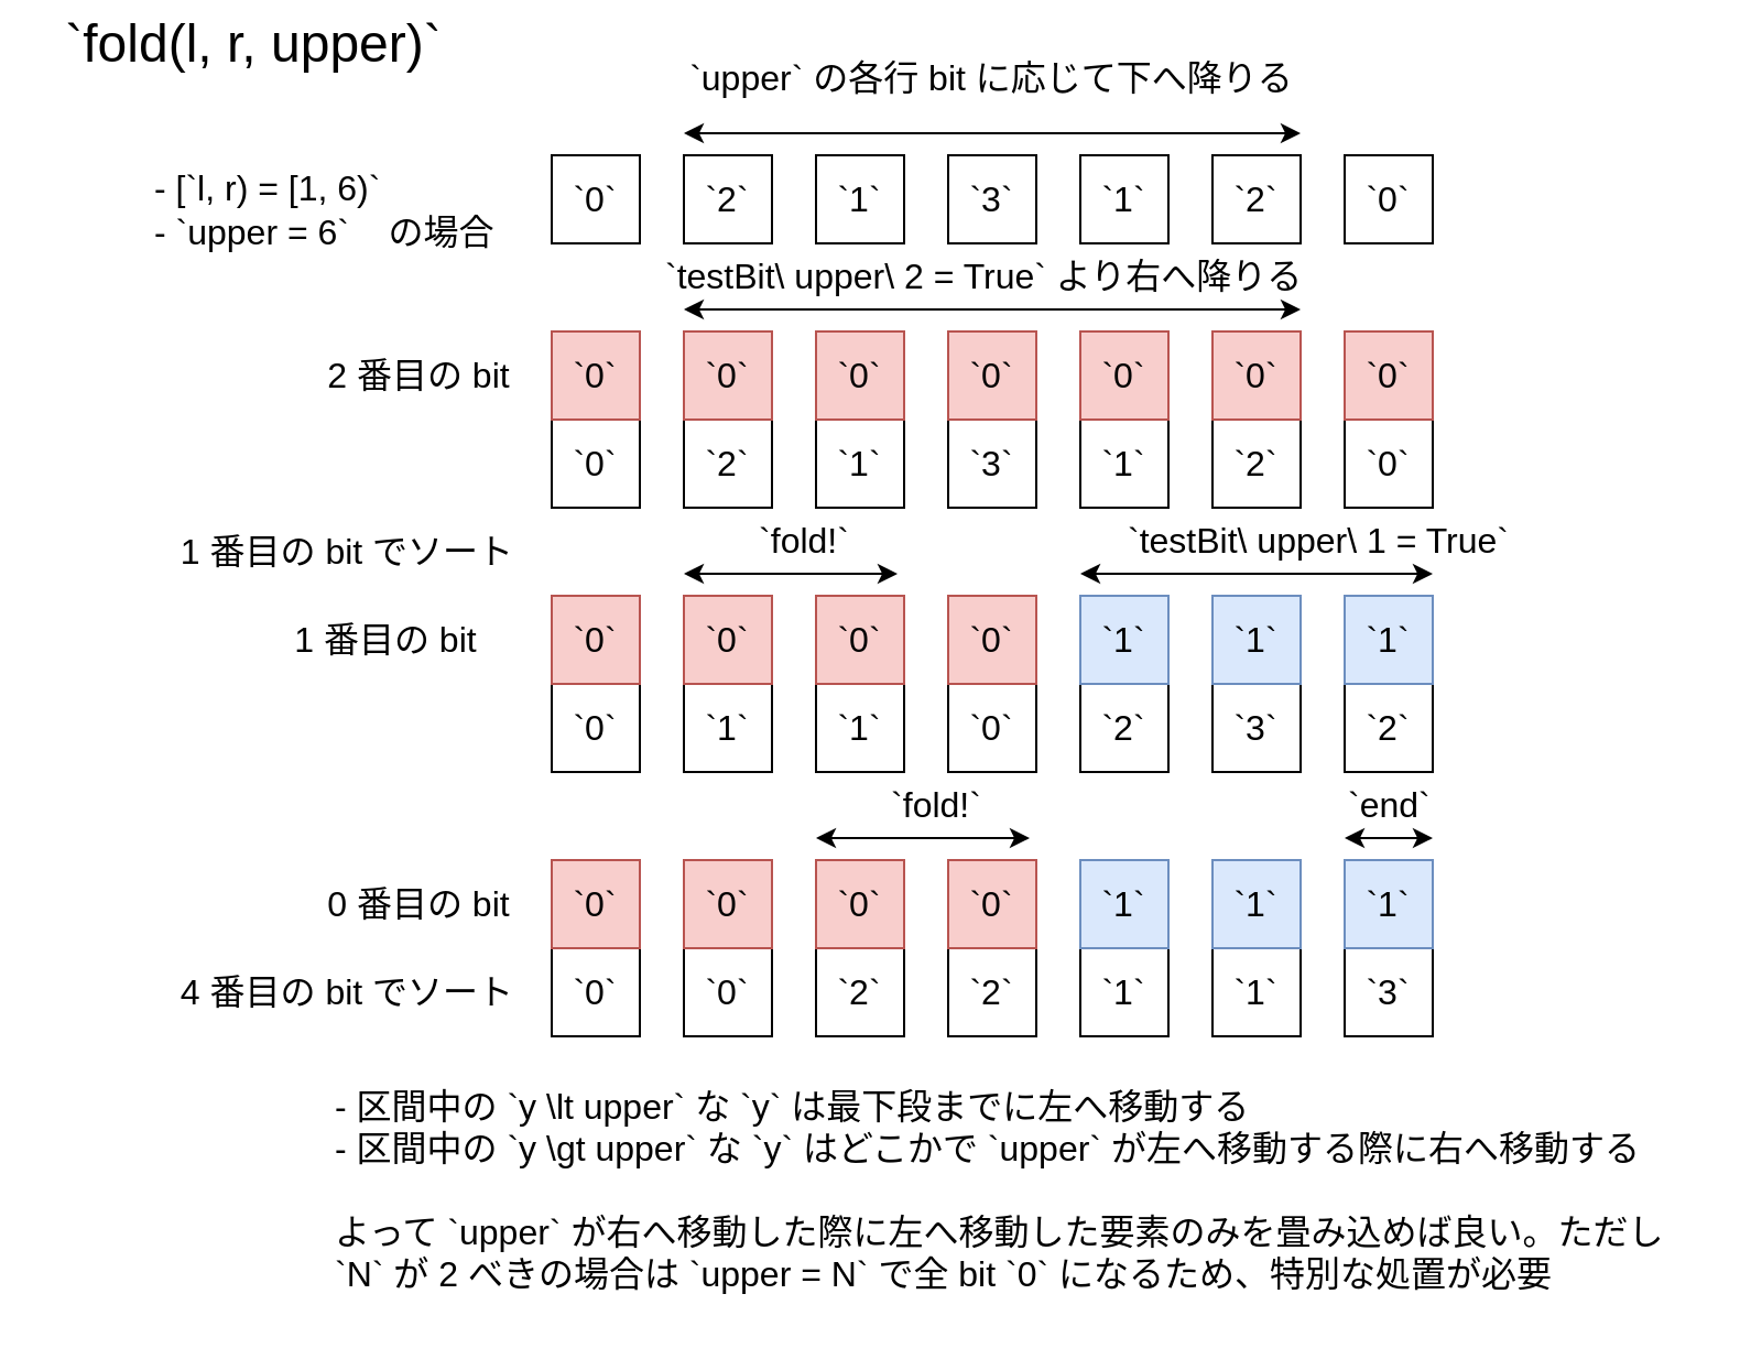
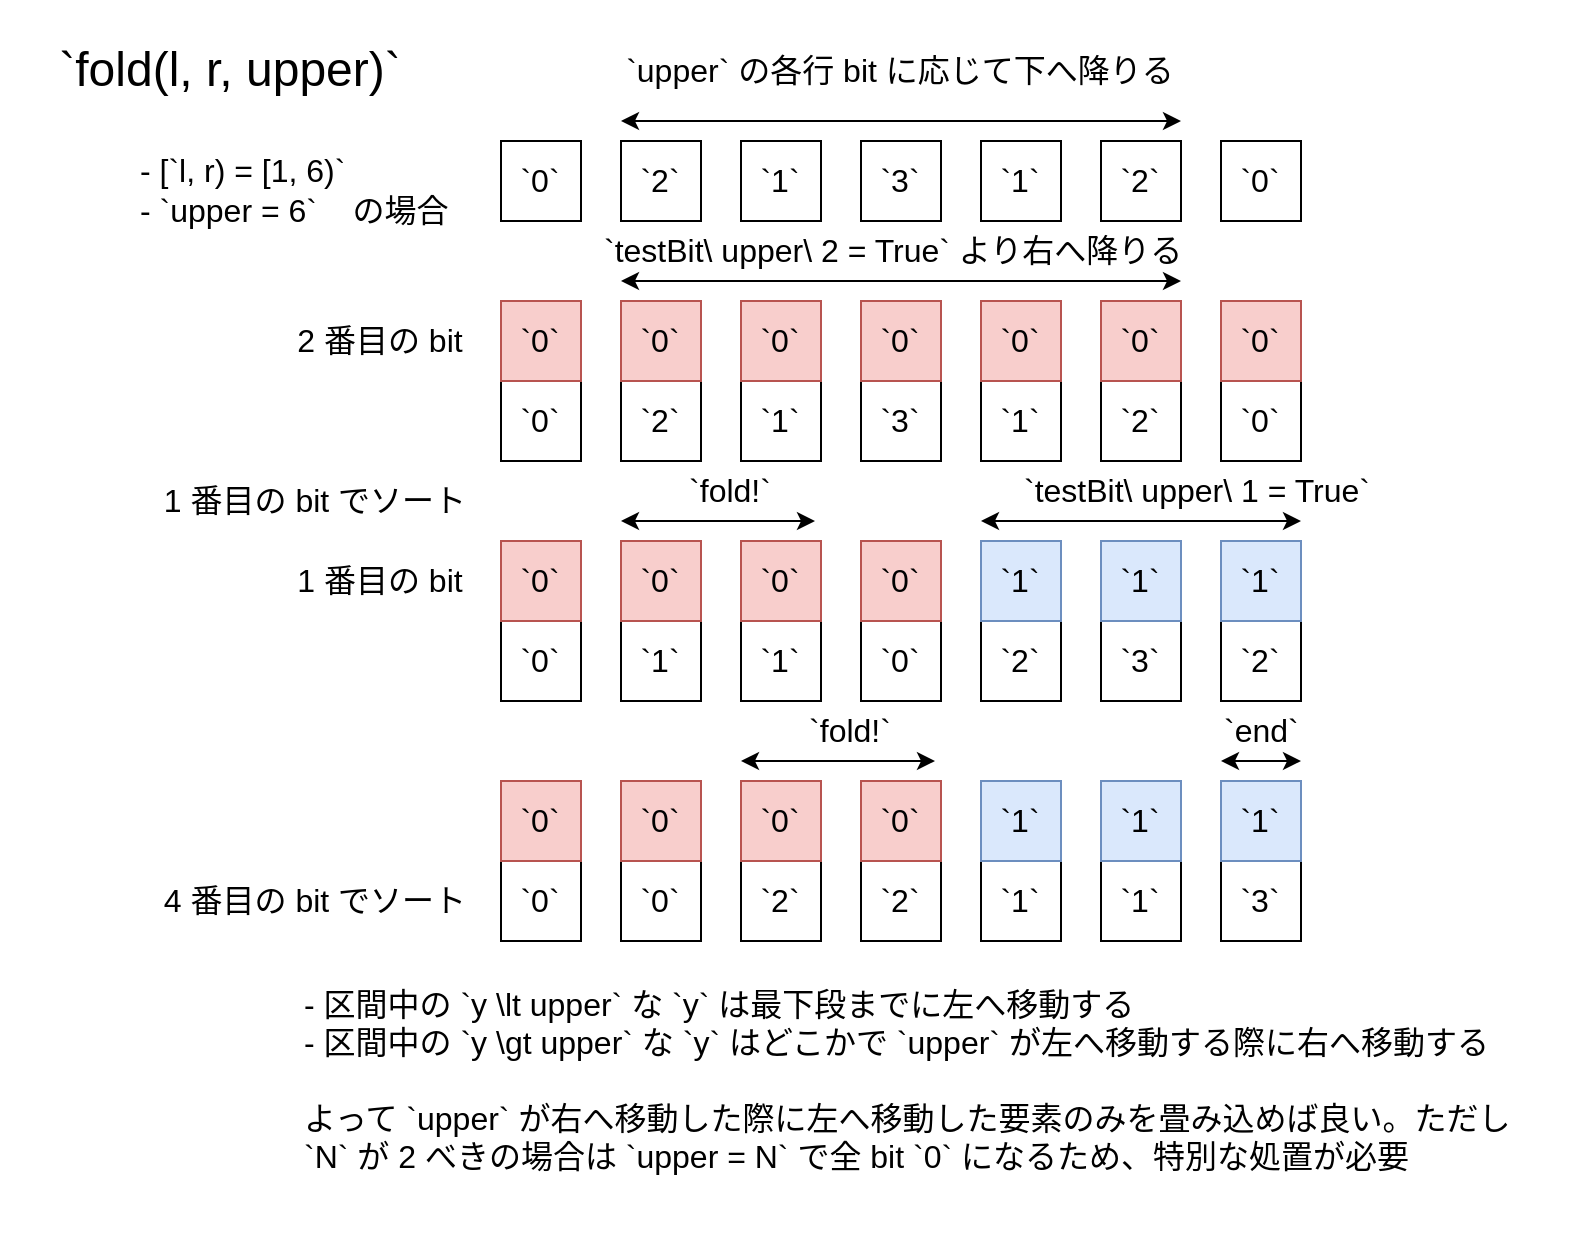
- <mxCell id="58" value="`fold(l, r, upper)`" style="text;html=1;align=center;verticalAlign=middle;whiteSpace=wrap;rounded=0;fontSize=24;" vertex="1" parent="1"><mxGeometry x="20" y="5" width="190" height="30" as="geometry" /></mxCell>
+ <mxCell id="58" value="`fold(l, r, upper)`" style="text;html=1;align=center;verticalAlign=middle;whiteSpace=wrap;rounded=0;fontSize=24;" vertex="1" parent="1"><mxGeometry x="20" y="20" width="190" height="30" as="geometry" /></mxCell>
- <mxCell id="52" value="1 番目の bit" style="text;html=1;align=center;verticalAlign=middle;whiteSpace=wrap;rounded=0;fontSize=16;" parent="1" vertex="1"><mxGeometry x="130" y="275" width="90" height="30" as="geometry" /></mxCell>
+ <mxCell id="52" value="1 番目の bit" style="text;html=1;align=center;verticalAlign=middle;whiteSpace=wrap;rounded=0;fontSize=16;" parent="1" vertex="1"><mxGeometry x="145" y="275" width="90" height="30" as="geometry" /></mxCell>
- <mxCell id="54" value="0 番目の bit" style="text;html=1;align=center;verticalAlign=middle;whiteSpace=wrap;rounded=0;fontSize=16;" parent="1" vertex="1"><mxGeometry x="145" y="395" width="90" height="30" as="geometry" /></mxCell>
